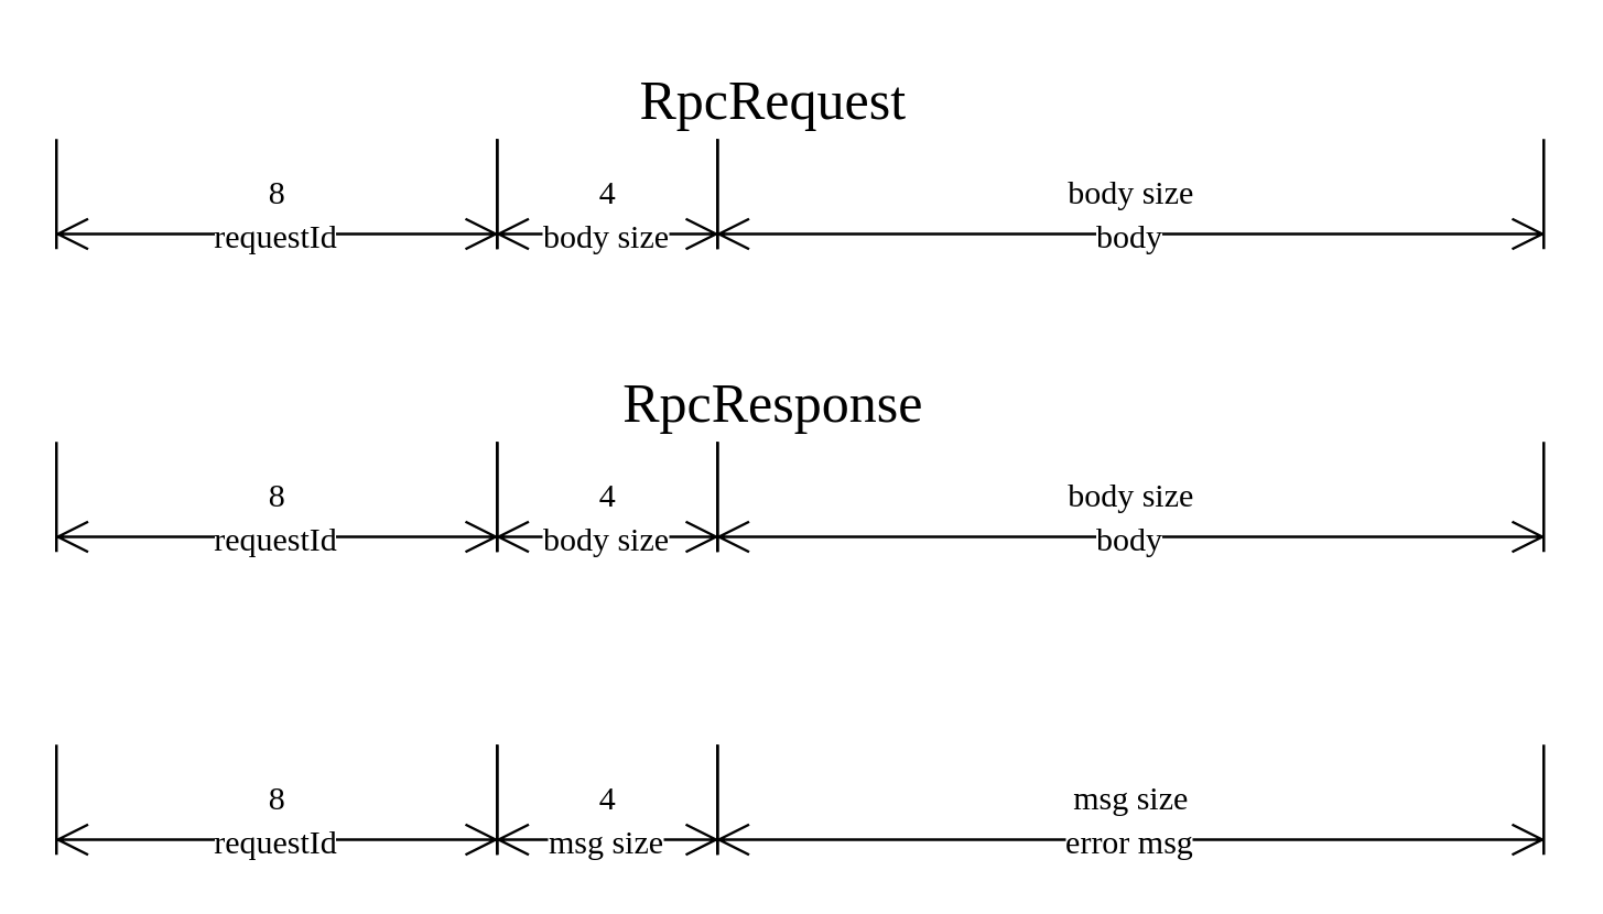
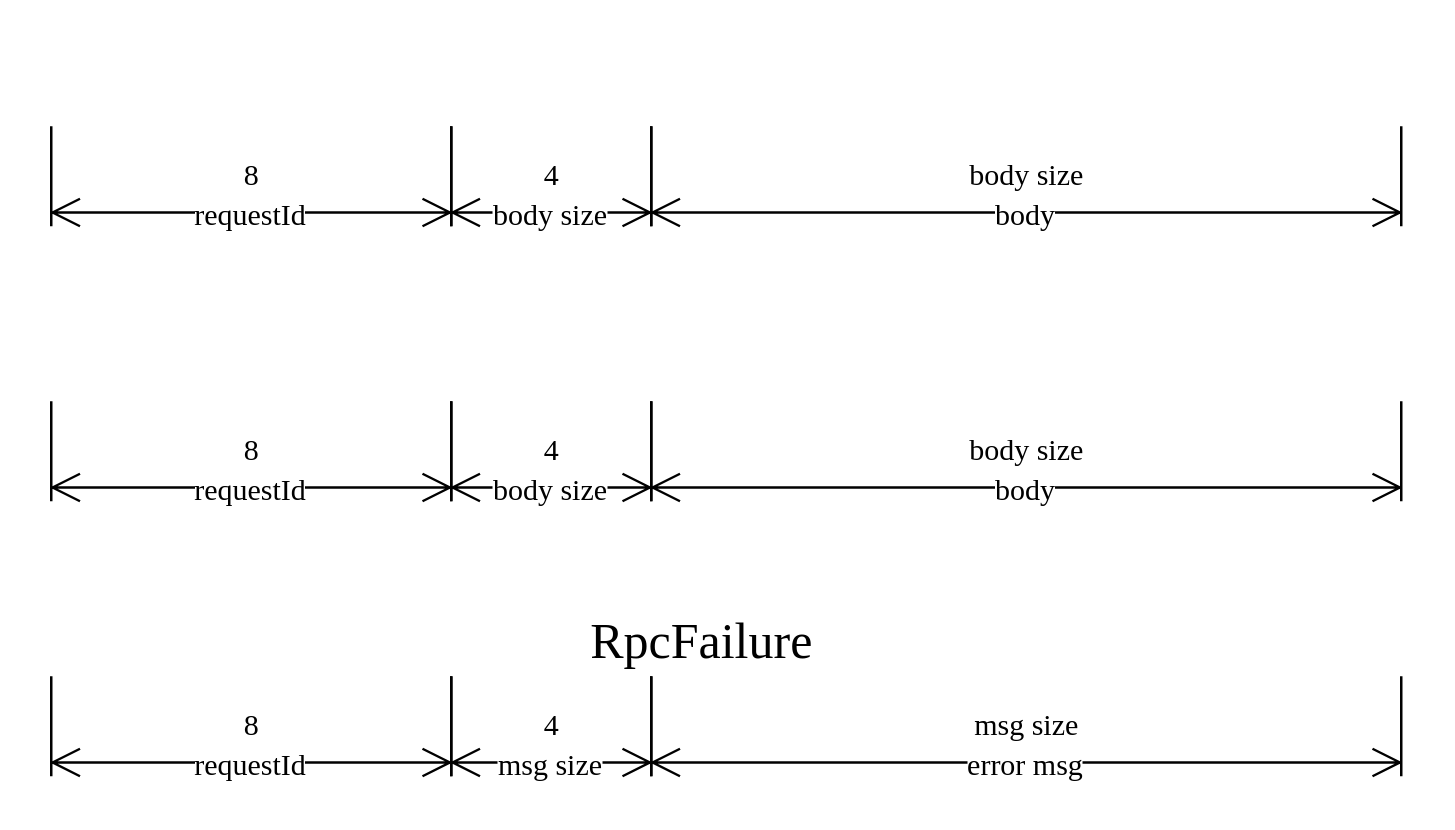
- <mxCell id="17" value="RpcRequest" style="text;html=1;align=center;verticalAlign=middle;resizable=0;points=[];autosize=1;strokeColor=none;fontSize=20;fontFamily=Source Code Pro;" vertex="1" parent="10"><mxGeometry x="200" width="120" height="30" as="geometry" /></mxCell>
- <mxCell id="25" value="RpcResponse" style="text;html=1;align=center;verticalAlign=middle;resizable=0;points=[];autosize=1;strokeColor=none;fontSize=20;fontFamily=Source Code Pro;" vertex="1" parent="18"><mxGeometry x="185" width="150" height="30" as="geometry" /></mxCell>
+ <mxCell id="9" value="RpcFailure" style="text;html=1;align=center;verticalAlign=middle;resizable=0;points=[];autosize=1;strokeColor=none;fontSize=20;fontFamily=Source Code Pro;" vertex="1" parent="2"><mxGeometry x="190" width="140" height="30" as="geometry" /></mxCell>
